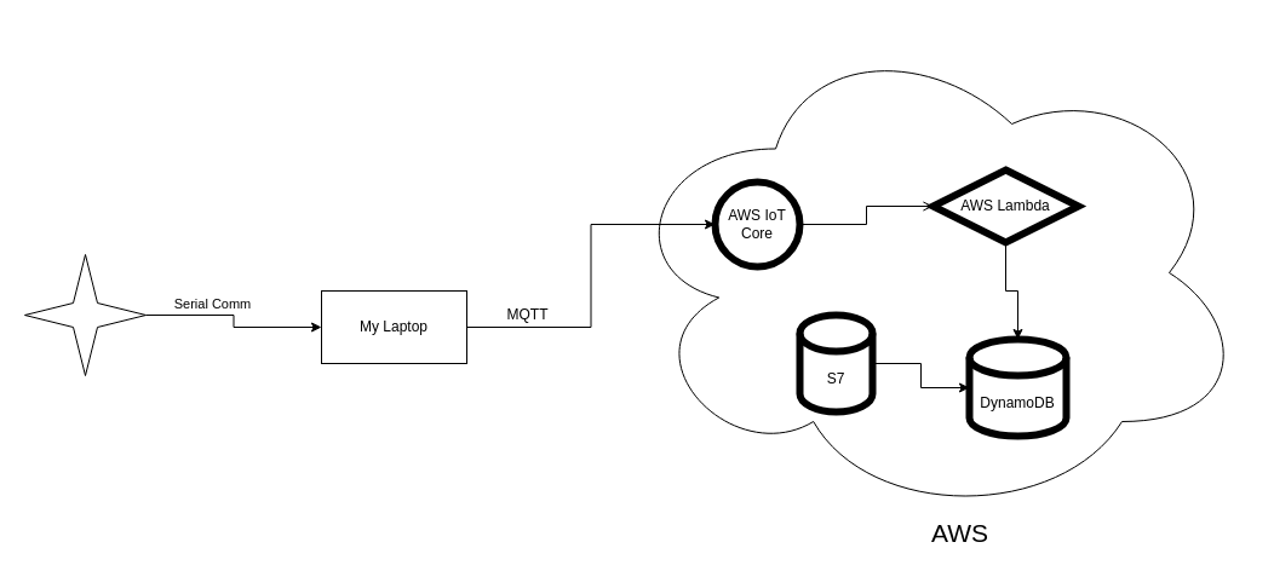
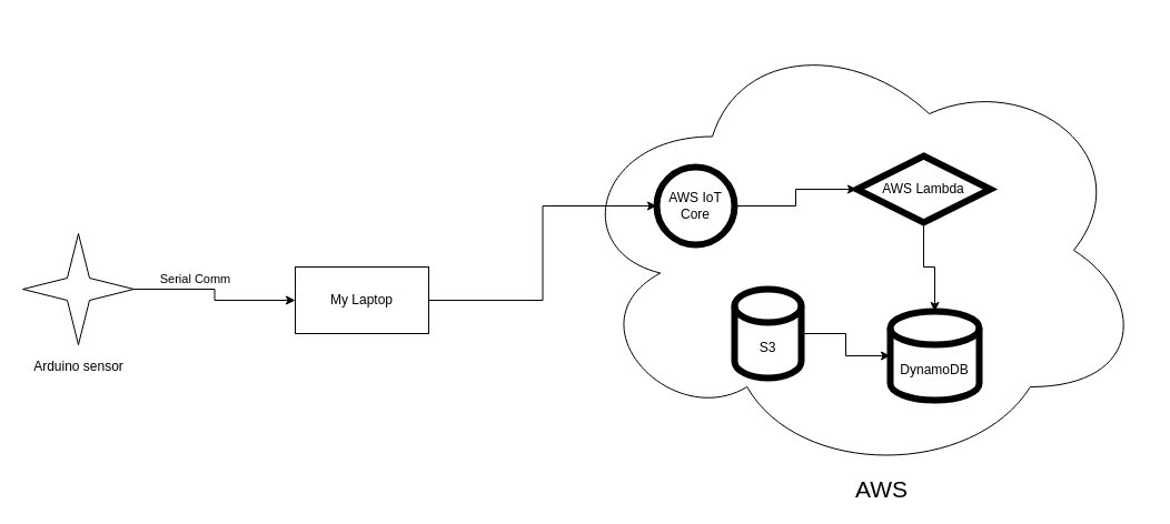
- <mxCell id="9" style="edgeStyle=orthogonalEdgeStyle;rounded=0;orthogonalLoop=1;jettySize=auto;html=1;exitX=1;exitY=0.5;exitDx=0;exitDy=0;endArrow=open;" edge="1" parent="1" source="10" target="14"><mxGeometry relative="1" as="geometry" /></mxCell>
+ <mxCell id="9" style="edgeStyle=orthogonalEdgeStyle;rounded=0;orthogonalLoop=1;jettySize=auto;html=1;exitX=1;exitY=0.5;exitDx=0;exitDy=0;" edge="1" parent="1" source="10" target="14"><mxGeometry relative="1" as="geometry" /></mxCell>
- <mxCell id="12" value="MQTT" style="text;html=1;align=center;verticalAlign=middle;resizable=0;points=[];autosize=1;" vertex="1" parent="1"><mxGeometry x="410" y="250" width="50" height="20" as="geometry" /></mxCell>
- <mxCell id="17" value="S7" style="shape=cylinder3;whiteSpace=wrap;html=1;boundedLbl=1;backgroundOutline=1;size=15;strokeWidth=6;" vertex="1" parent="1"><mxGeometry x="660" y="260" width="60" height="80" as="geometry" /></mxCell>
+ <mxCell id="17" value="S3" style="shape=cylinder3;whiteSpace=wrap;html=1;boundedLbl=1;backgroundOutline=1;size=15;strokeWidth=6;" vertex="1" parent="1"><mxGeometry x="660" y="260" width="60" height="80" as="geometry" /></mxCell>
+ <mxCell id="5" value="Arduino sensor" style="text;html=1;align=center;verticalAlign=middle;resizable=0;points=[];autosize=1;" vertex="1" parent="1"><mxGeometry x="20" y="320" width="100" height="20" as="geometry" /></mxCell>
